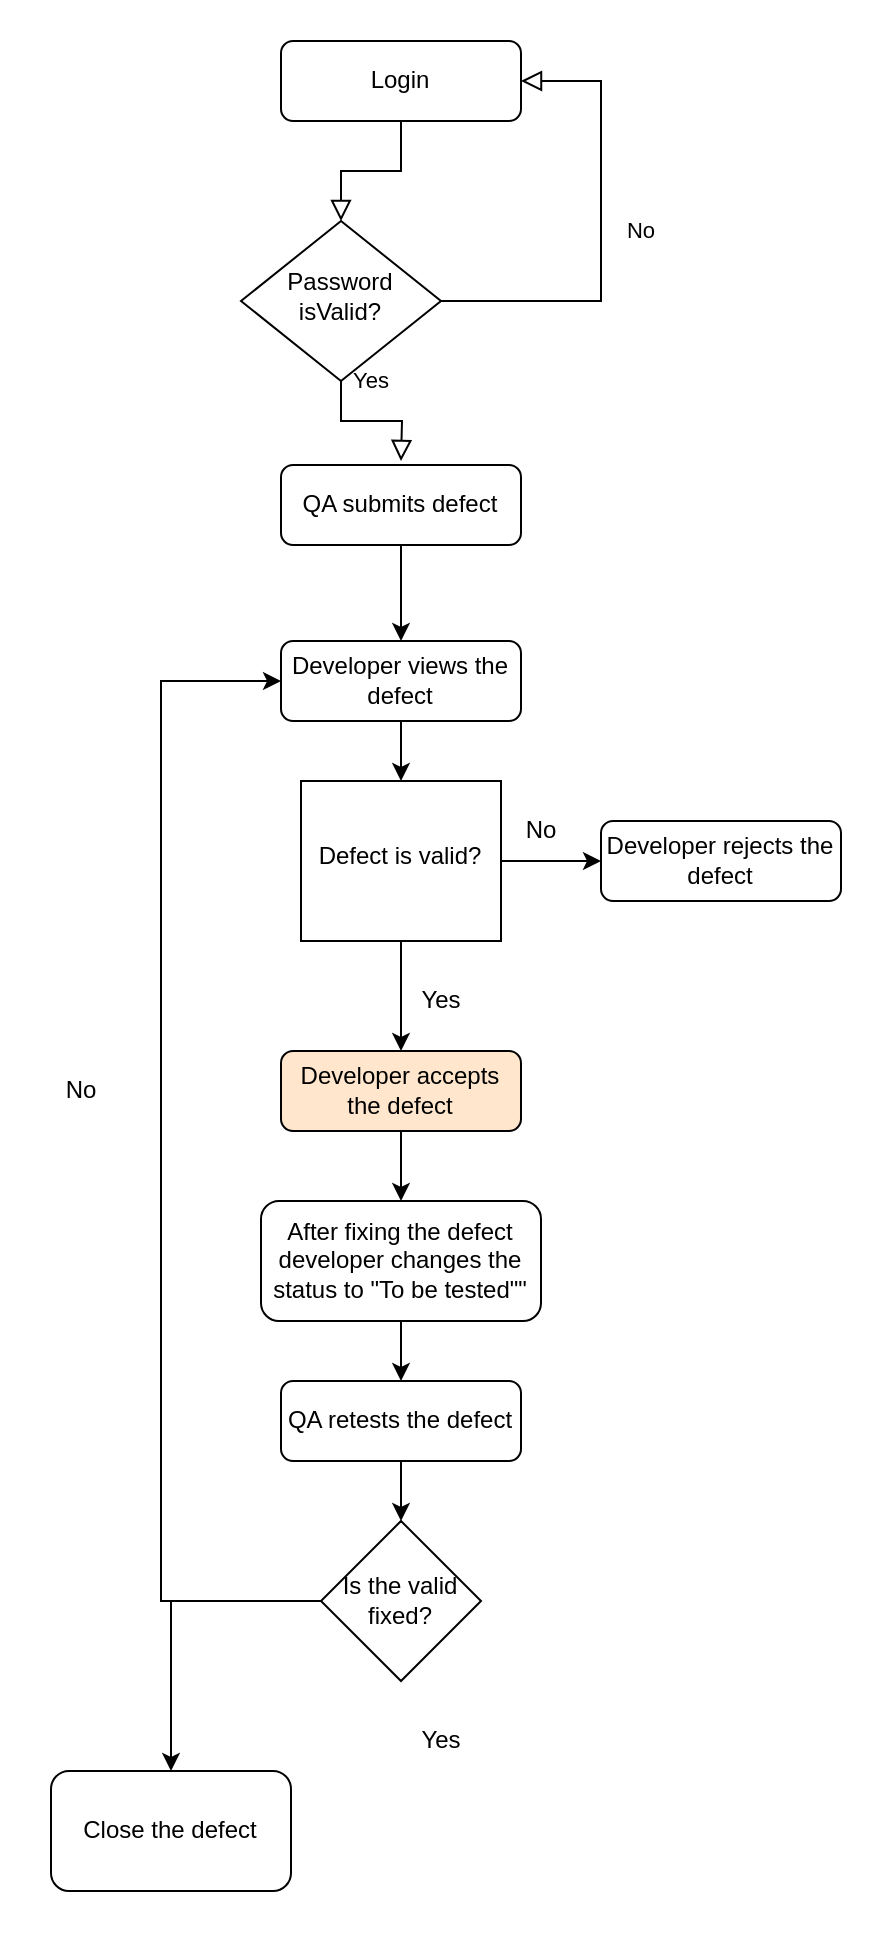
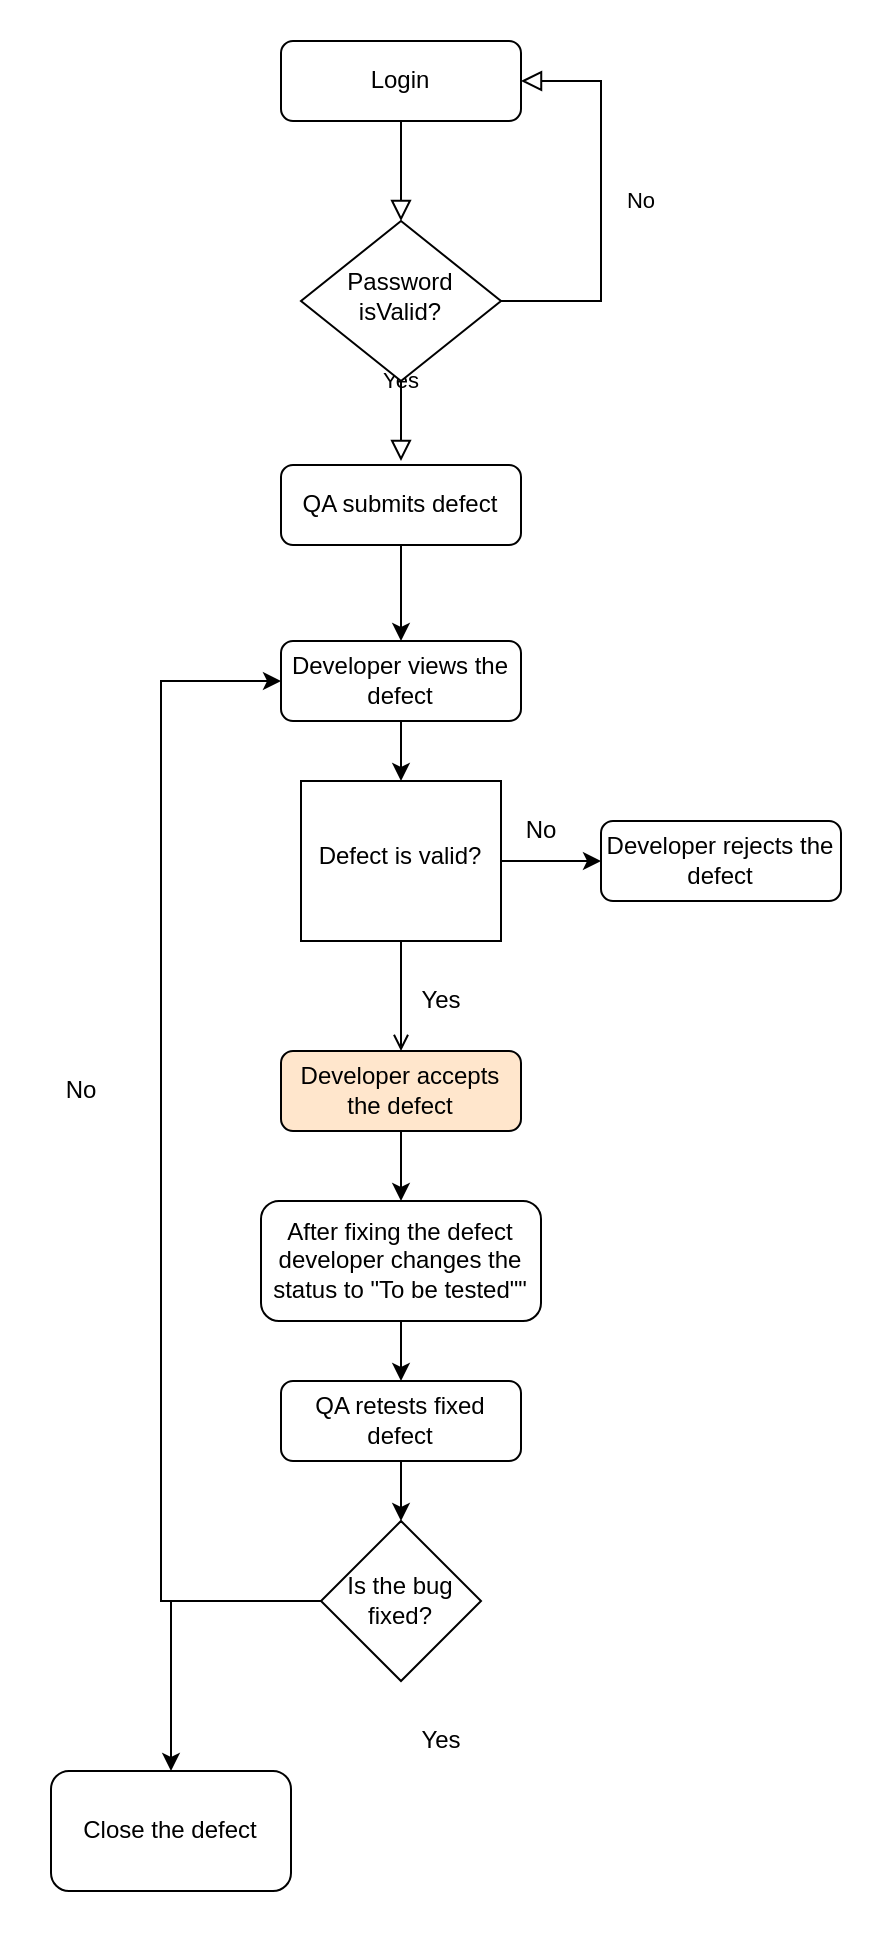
- <mxCell id="6" value="Password isValid?" style="rhombus;whiteSpace=wrap;html=1;shadow=0;fontFamily=Helvetica;fontSize=12;align=center;strokeWidth=1;spacing=6;spacingTop=-4;" parent="1" vertex="1"><mxGeometry x="120" y="110" width="100" height="80" as="geometry" /></mxCell>
+ <mxCell id="6" value="Password isValid?" style="rhombus;whiteSpace=wrap;html=1;shadow=0;fontFamily=Helvetica;fontSize=12;align=center;strokeWidth=1;spacing=6;spacingTop=-4;" parent="1" vertex="1"><mxGeometry x="150" y="110" width="100" height="80" as="geometry" /></mxCell>
- <mxCell id="13" value="" style="edgeStyle=orthogonalEdgeStyle;rounded=0;orthogonalLoop=1;jettySize=auto;html=1;" parent="1" source="15" target="12" edge="1"><mxGeometry relative="1" as="geometry" /></mxCell>
+ <mxCell id="13" value="" style="edgeStyle=orthogonalEdgeStyle;rounded=0;orthogonalLoop=1;jettySize=auto;html=1;endArrow=open;" parent="1" source="15" target="12" edge="1"><mxGeometry relative="1" as="geometry" /></mxCell>
- <mxCell id="22" value="QA retests the defect" style="rounded=1;whiteSpace=wrap;html=1;fontSize=12;glass=0;strokeWidth=1;shadow=0;" parent="1" vertex="1"><mxGeometry x="140" y="690" width="120" height="40" as="geometry" /></mxCell>
+ <mxCell id="22" value="QA retests fixed defect" style="rounded=1;whiteSpace=wrap;html=1;fontSize=12;glass=0;strokeWidth=1;shadow=0;" parent="1" vertex="1"><mxGeometry x="140" y="690" width="120" height="40" as="geometry" /></mxCell>
- <mxCell id="24" value="Is the valid fixed?" style="rhombus;whiteSpace=wrap;html=1;" parent="1" vertex="1"><mxGeometry x="160" y="760" width="80" height="80" as="geometry" /></mxCell>
+ <mxCell id="24" value="Is the bug fixed?" style="rhombus;whiteSpace=wrap;html=1;" parent="1" vertex="1"><mxGeometry x="160" y="760" width="80" height="80" as="geometry" /></mxCell>
